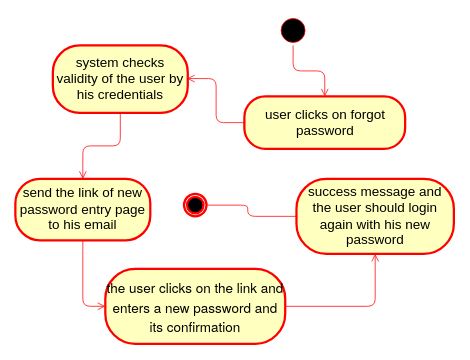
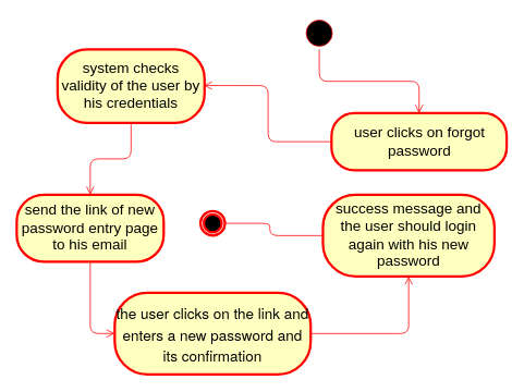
- <mxCell id="4" value="&lt;span style=&quot;font-size: 18px;&quot;&gt;user clicks on forgot password&lt;/span&gt;" style="rounded=1;whiteSpace=wrap;html=1;arcSize=40;fontColor=#000000;fillColor=#ffffc0;strokeColor=#ff0000;strokeWidth=3;" parent="1" vertex="1"><mxGeometry x="325.5" y="128" width="214.5" height="70" as="geometry" /></mxCell>
+ <mxCell id="4" value="&lt;span style=&quot;font-size: 18px;&quot;&gt;user clicks on forgot password&lt;/span&gt;" style="rounded=1;whiteSpace=wrap;html=1;arcSize=40;fontColor=#000000;fillColor=#ffffc0;strokeColor=#ff0000;strokeWidth=3;" parent="1" vertex="1"><mxGeometry x="405.5" y="138" width="214.5" height="70" as="geometry" /></mxCell>
